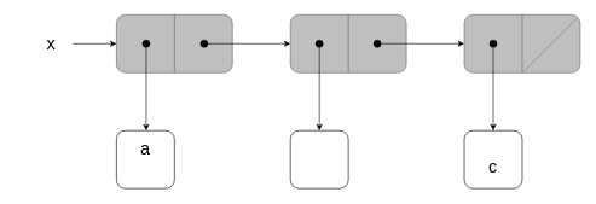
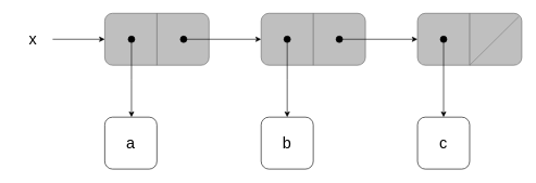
- <mxCell id="12" value="x" style="text;html=1;strokeColor=none;fillColor=none;align=center;verticalAlign=middle;whiteSpace=wrap;rounded=0;fontSize=24;" parent="1" vertex="1"><mxGeometry x="40" y="45" width="60" height="30" as="geometry" /></mxCell>
+ <mxCell id="12" value="x" style="text;html=1;strokeColor=none;fillColor=none;align=center;verticalAlign=middle;whiteSpace=wrap;rounded=0;fontSize=24;" parent="1" vertex="1"><mxGeometry x="20" y="45" width="60" height="30" as="geometry" /></mxCell>
- <mxCell id="10" value="&lt;font style=&quot;font-size: 24px;&quot;&gt;a&lt;/font&gt;" style="text;html=1;strokeColor=none;fillColor=none;align=center;verticalAlign=middle;whiteSpace=wrap;rounded=0;" parent="8" vertex="1"><mxGeometry x="10" y="10" width="60" height="30" as="geometry" /></mxCell>
+ <mxCell id="10" value="&lt;font style=&quot;font-size: 24px;&quot;&gt;a&lt;/font&gt;" style="text;html=1;strokeColor=none;fillColor=none;align=center;verticalAlign=middle;whiteSpace=wrap;rounded=0;" parent="8" vertex="1"><mxGeometry x="10" y="25" width="60" height="30" as="geometry" /></mxCell>
+ <mxCell id="32" value="&lt;font style=&quot;font-size: 24px;&quot;&gt;b&lt;/font&gt;" style="text;html=1;strokeColor=none;fillColor=none;align=center;verticalAlign=middle;whiteSpace=wrap;rounded=0;" vertex="1" parent="30"><mxGeometry x="10" y="25" width="60" height="30" as="geometry" /></mxCell>
- <mxCell id="16" value="&lt;font style=&quot;font-size: 24px;&quot;&gt;c&lt;/font&gt;" style="text;html=1;strokeColor=none;fillColor=none;align=center;verticalAlign=middle;whiteSpace=wrap;rounded=0;" parent="14" vertex="1"><mxGeometry x="10" y="35" width="60" height="30" as="geometry" /></mxCell>
+ <mxCell id="16" value="&lt;font style=&quot;font-size: 24px;&quot;&gt;c&lt;/font&gt;" style="text;html=1;strokeColor=none;fillColor=none;align=center;verticalAlign=middle;whiteSpace=wrap;rounded=0;" parent="14" vertex="1"><mxGeometry x="10" y="25" width="60" height="30" as="geometry" /></mxCell>
